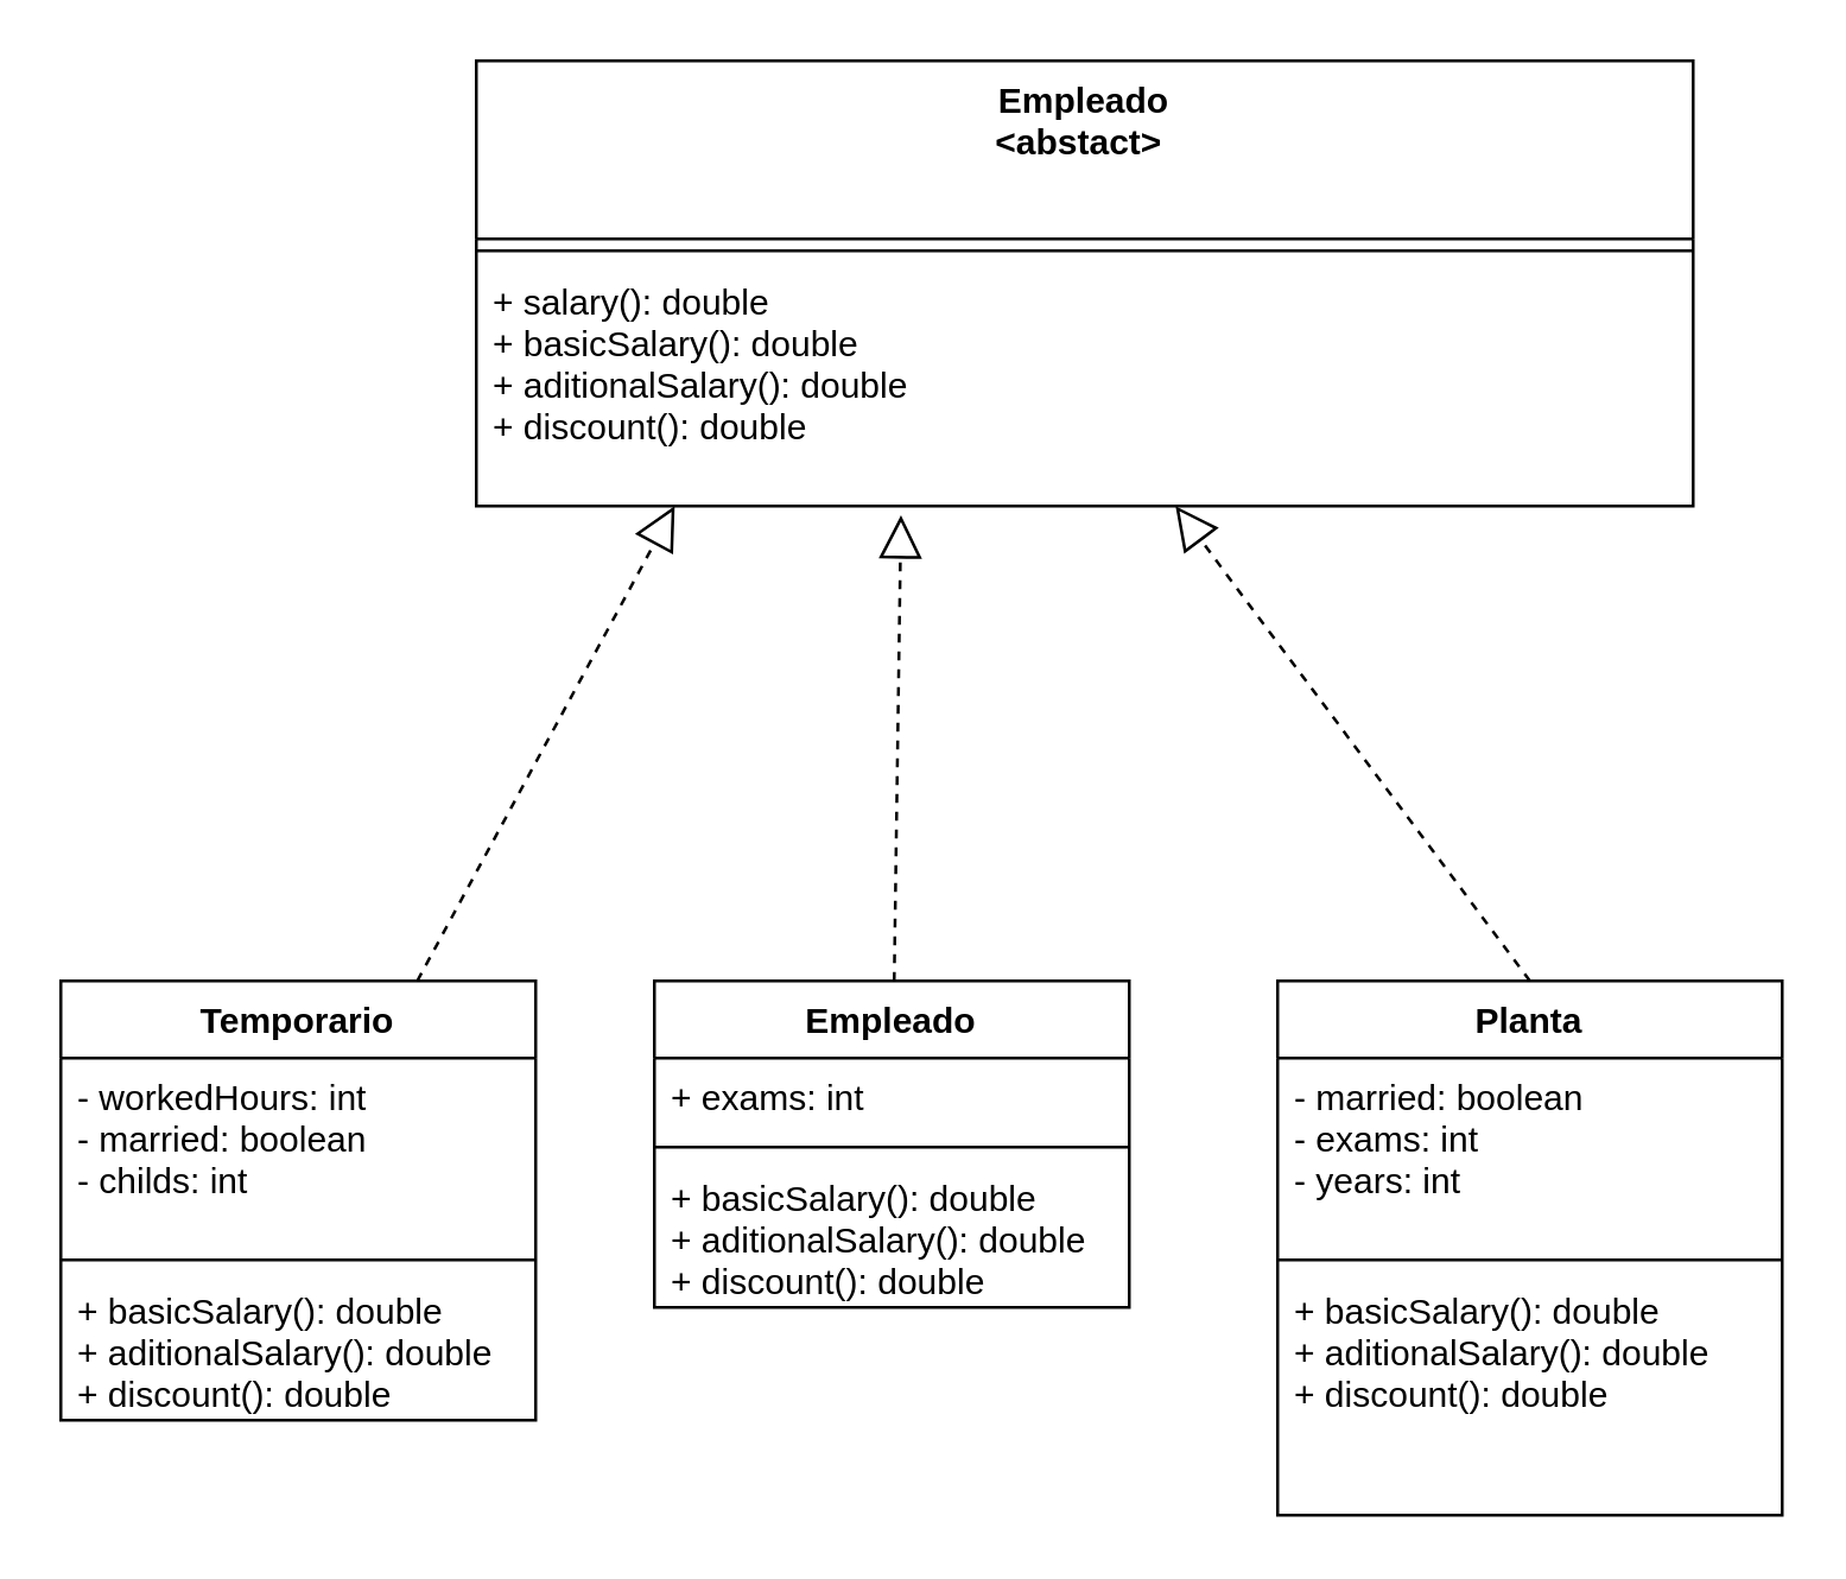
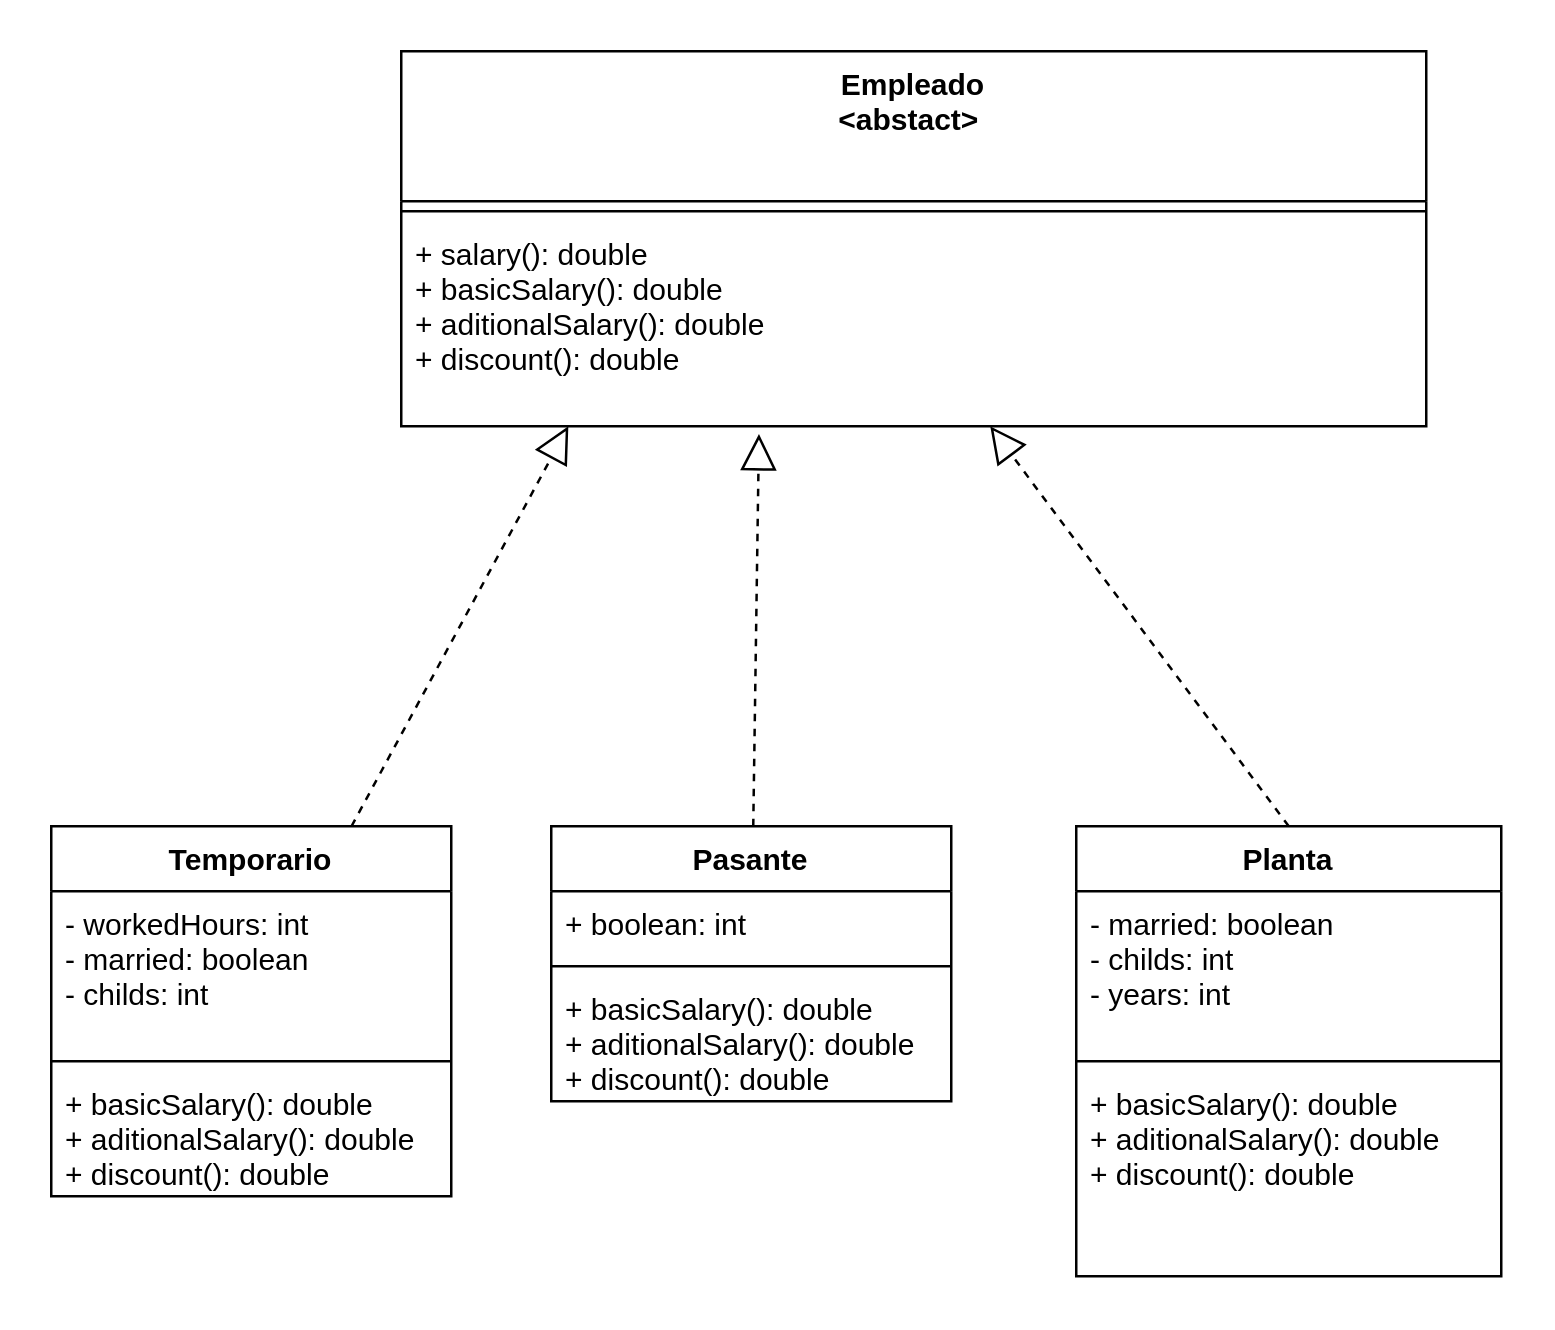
- <mxCell id="9" value="Empleado" style="swimlane;fontStyle=1;align=center;verticalAlign=top;childLayout=stackLayout;horizontal=1;startSize=26;horizontalStack=0;resizeParent=1;resizeParentMax=0;resizeLast=0;collapsible=1;marginBottom=0;" vertex="1" parent="1"><mxGeometry x="220" y="330" width="160" height="110" as="geometry" /></mxCell>
+ <mxCell id="9" value="Pasante" style="swimlane;fontStyle=1;align=center;verticalAlign=top;childLayout=stackLayout;horizontal=1;startSize=26;horizontalStack=0;resizeParent=1;resizeParentMax=0;resizeLast=0;collapsible=1;marginBottom=0;" vertex="1" parent="1"><mxGeometry x="220" y="330" width="160" height="110" as="geometry" /></mxCell>
- <mxCell id="10" value="+ exams: int" style="text;strokeColor=none;fillColor=none;align=left;verticalAlign=top;spacingLeft=4;spacingRight=4;overflow=hidden;rotatable=0;points=[[0,0.5],[1,0.5]];portConstraint=eastwest;" vertex="1" parent="9"><mxGeometry y="26" width="160" height="26" as="geometry" /></mxCell>
+ <mxCell id="10" value="+ boolean: int" style="text;strokeColor=none;fillColor=none;align=left;verticalAlign=top;spacingLeft=4;spacingRight=4;overflow=hidden;rotatable=0;points=[[0,0.5],[1,0.5]];portConstraint=eastwest;" vertex="1" parent="9"><mxGeometry y="26" width="160" height="26" as="geometry" /></mxCell>
- <mxCell id="14" value="- married: boolean&#10;- exams: int&#10;- years: int" style="text;strokeColor=none;fillColor=none;align=left;verticalAlign=top;spacingLeft=4;spacingRight=4;overflow=hidden;rotatable=0;points=[[0,0.5],[1,0.5]];portConstraint=eastwest;" vertex="1" parent="13"><mxGeometry y="26" width="170" height="64" as="geometry" /></mxCell>
+ <mxCell id="14" value="- married: boolean&#10;- childs: int&#10;- years: int" style="text;strokeColor=none;fillColor=none;align=left;verticalAlign=top;spacingLeft=4;spacingRight=4;overflow=hidden;rotatable=0;points=[[0,0.5],[1,0.5]];portConstraint=eastwest;" vertex="1" parent="13"><mxGeometry y="26" width="170" height="64" as="geometry" /></mxCell>
